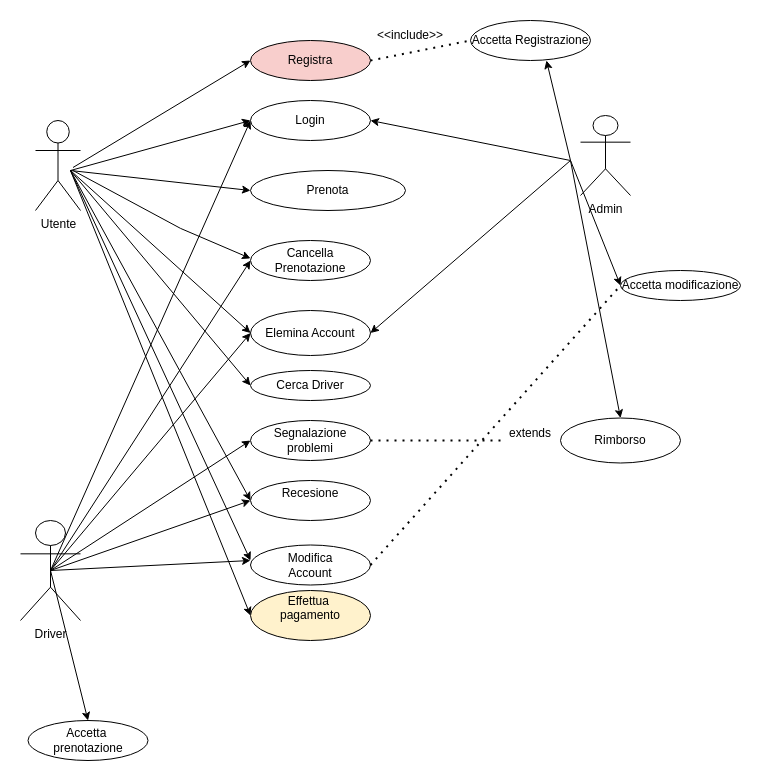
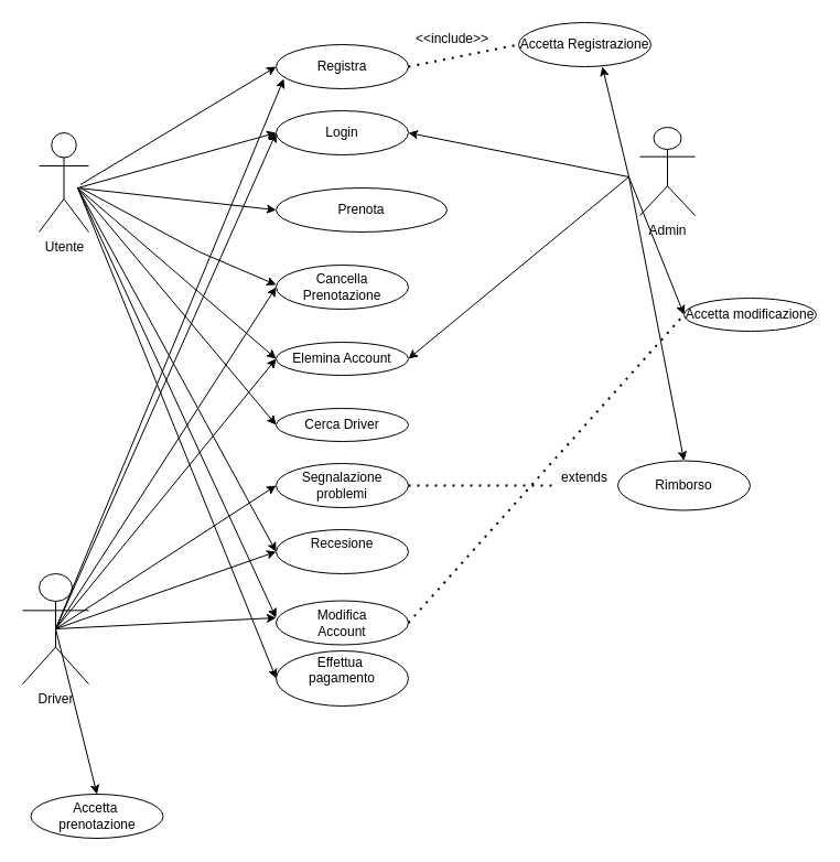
- <mxCell id="4" value="Registra" style="ellipse;whiteSpace=wrap;html=1;fillColor=#f8cecc;" vertex="1" parent="1"><mxGeometry x="250" y="40" width="120" height="40" as="geometry" /></mxCell>
+ <mxCell id="4" value="Registra" style="ellipse;whiteSpace=wrap;html=1;" vertex="1" parent="1"><mxGeometry x="250" y="40" width="120" height="40" as="geometry" /></mxCell>
- <mxCell id="7" value="Elemina Account" style="ellipse;whiteSpace=wrap;html=1;" vertex="1" parent="1"><mxGeometry x="250" y="310" width="120" height="45" as="geometry" /></mxCell>
+ <mxCell id="7" value="Elemina Account" style="ellipse;whiteSpace=wrap;html=1;" vertex="1" parent="1"><mxGeometry x="250" y="310" width="120" height="30" as="geometry" /></mxCell>
+ <mxCell id="15" value="" style="endArrow=classic;html=1;rounded=0;entryX=0.058;entryY=0.775;entryDx=0;entryDy=0;entryPerimeter=0;exitX=0.5;exitY=0.5;exitDx=0;exitDy=0;exitPerimeter=0;" edge="1" parent="1" source="3" target="4"><mxGeometry width="50" height="50" relative="1" as="geometry"><mxPoint x="60" y="510" as="sourcePoint" /><mxPoint x="110" y="460" as="targetPoint" /></mxGeometry></mxCell>
- <mxCell id="13" value="Effettua&amp;nbsp;&lt;br&gt;pagamento&lt;div&gt;&lt;br&gt;&lt;/div&gt;" style="ellipse;whiteSpace=wrap;html=1;fillColor=#fff2cc;" vertex="1" parent="1"><mxGeometry x="250" y="590" width="120" height="50" as="geometry" /></mxCell>
+ <mxCell id="13" value="Effettua&amp;nbsp;&lt;br&gt;pagamento&lt;div&gt;&lt;br&gt;&lt;/div&gt;" style="ellipse;whiteSpace=wrap;html=1;" vertex="1" parent="1"><mxGeometry x="250" y="590" width="120" height="50" as="geometry" /></mxCell>
